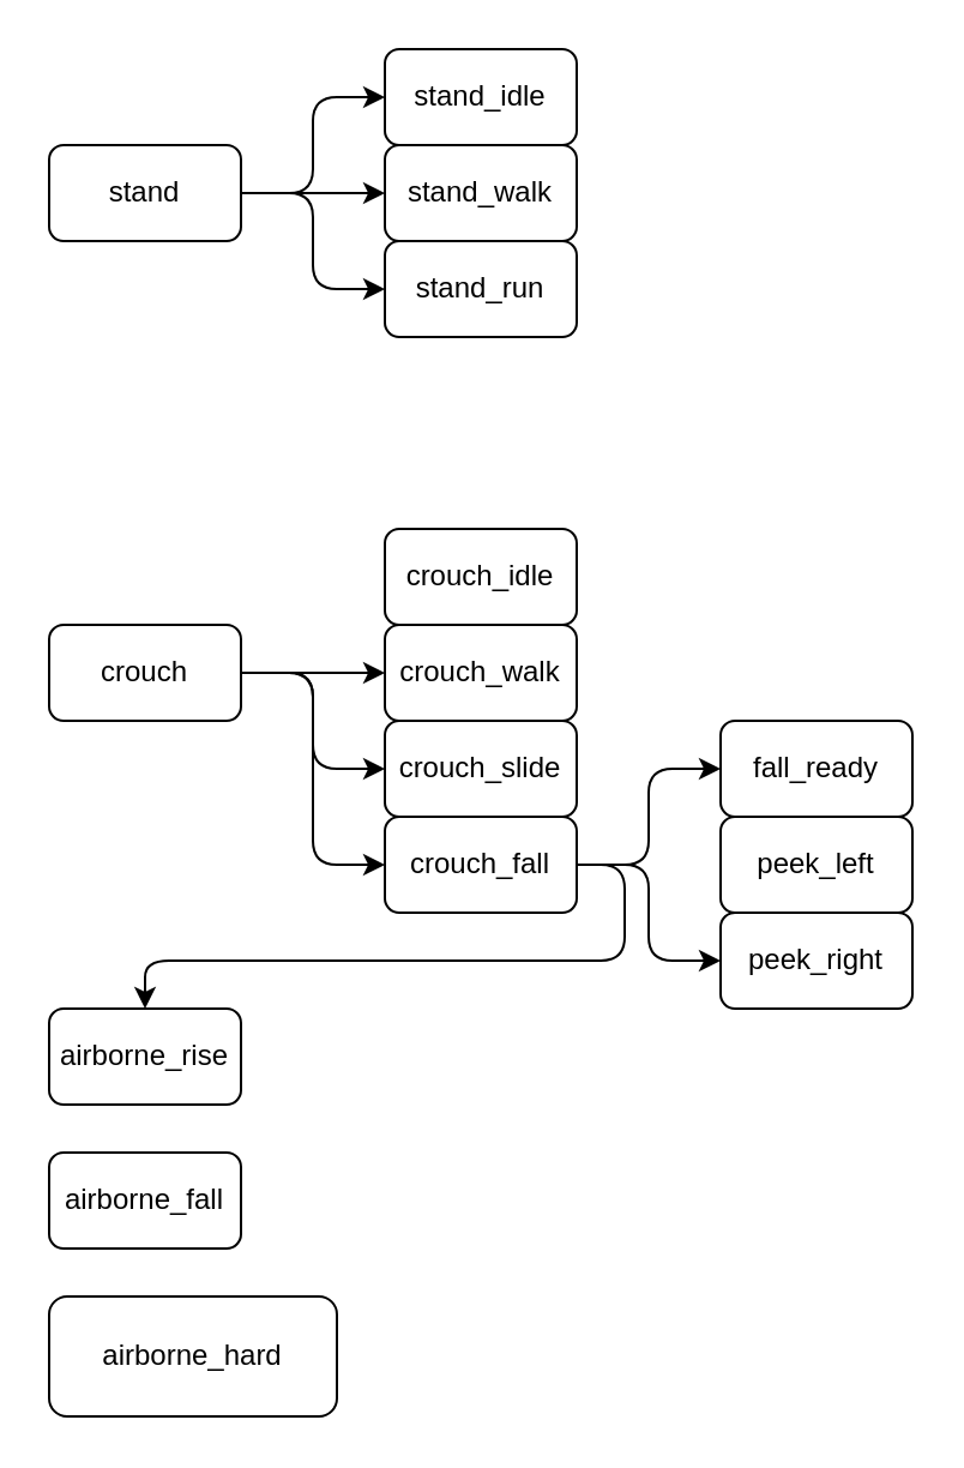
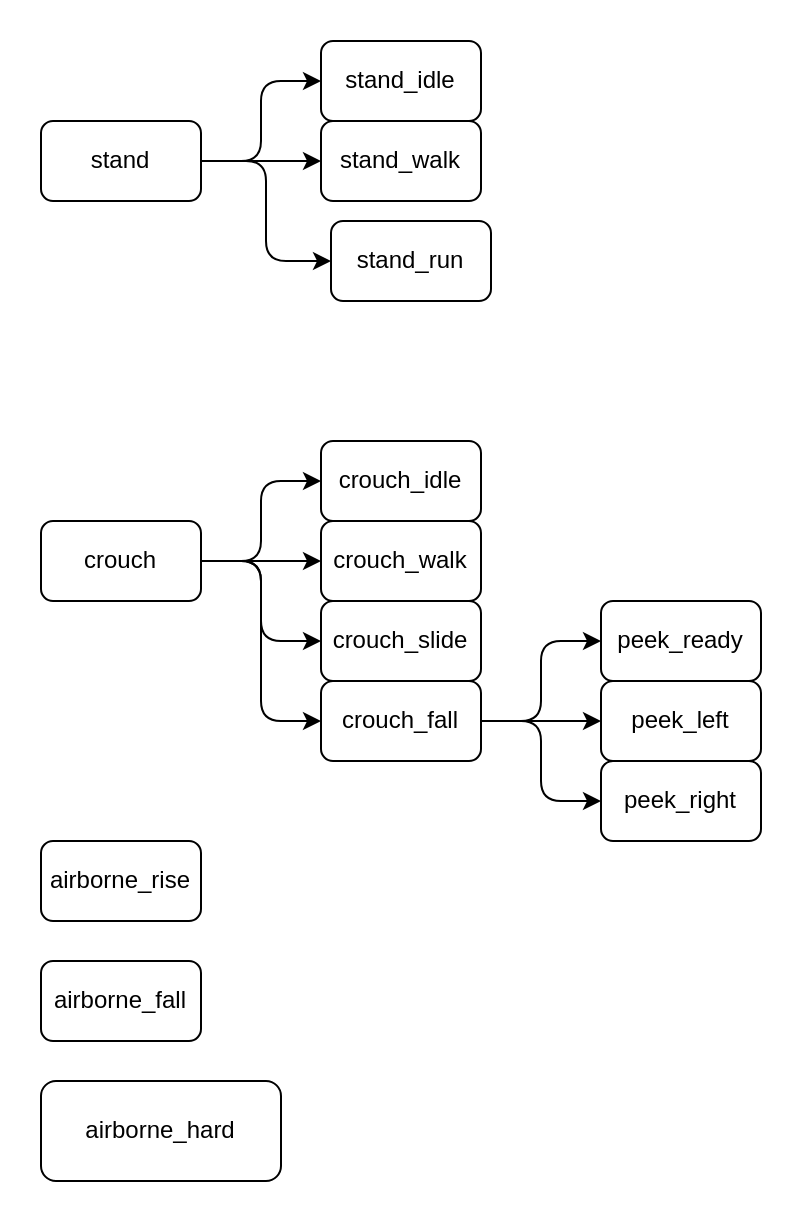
- <mxCell id="3" value="stand_run" style="rounded=1;whiteSpace=wrap;html=1;" vertex="1" parent="1"><mxGeometry x="160" y="100" width="80" height="40" as="geometry" /></mxCell>
+ <mxCell id="3" value="stand_run" style="rounded=1;whiteSpace=wrap;html=1;" vertex="1" parent="1"><mxGeometry x="165" y="110" width="80" height="40" as="geometry" /></mxCell>
+ <mxCell id="14" style="edgeStyle=orthogonalEdgeStyle;rounded=1;orthogonalLoop=1;jettySize=auto;html=1;exitX=1;exitY=0.5;exitDx=0;exitDy=0;entryX=0;entryY=0.5;entryDx=0;entryDy=0;" edge="1" parent="1" source="18" target="6"><mxGeometry relative="1" as="geometry" /></mxCell>
- <mxCell id="13" value="fall_ready" style="rounded=1;whiteSpace=wrap;html=1;" vertex="1" parent="1"><mxGeometry x="300" y="300" width="80" height="40" as="geometry" /></mxCell>
+ <mxCell id="13" value="peek_ready" style="rounded=1;whiteSpace=wrap;html=1;" vertex="1" parent="1"><mxGeometry x="300" y="300" width="80" height="40" as="geometry" /></mxCell>
- <mxCell id="8" style="edgeStyle=orthogonalEdgeStyle;rounded=1;orthogonalLoop=1;jettySize=auto;html=1;exitX=1;exitY=0.5;exitDx=0;exitDy=0;" edge="1" parent="1" source="10" target="24"><mxGeometry relative="1" as="geometry" /></mxCell>
+ <mxCell id="8" style="edgeStyle=orthogonalEdgeStyle;rounded=1;orthogonalLoop=1;jettySize=auto;html=1;exitX=1;exitY=0.5;exitDx=0;exitDy=0;entryX=0;entryY=0.5;entryDx=0;entryDy=0;" edge="1" parent="1" source="10" target="11"><mxGeometry relative="1" as="geometry" /></mxCell>
